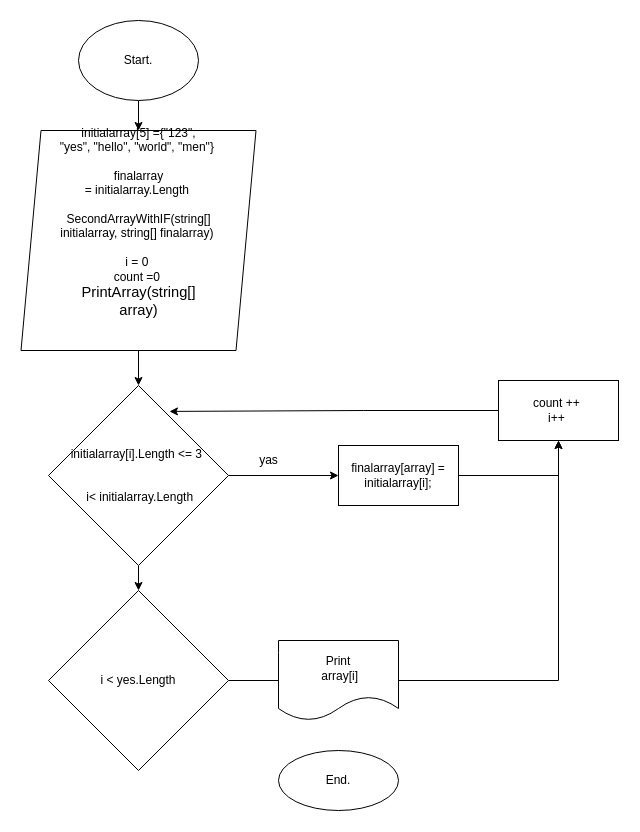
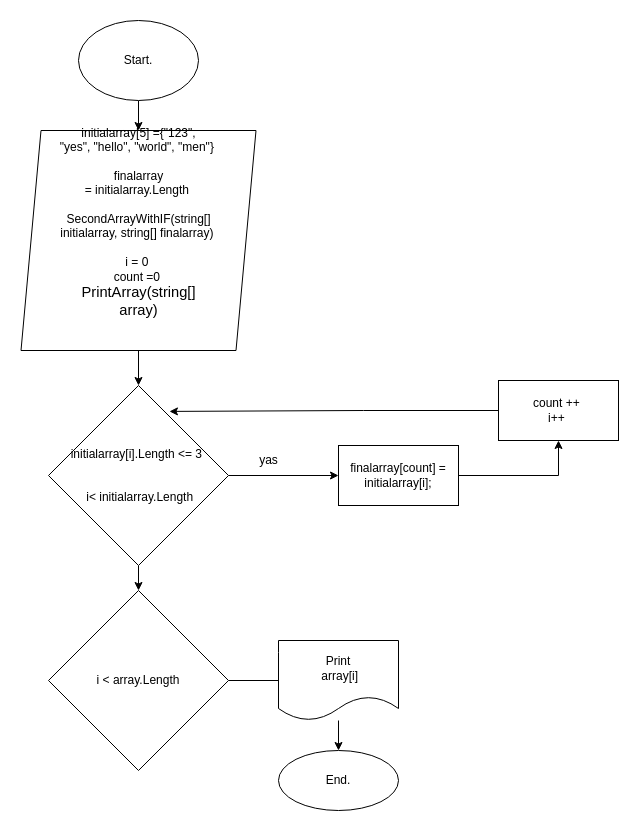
- <mxCell id="10" value="finalarray[array] = initialarray[i];" style="whiteSpace=wrap;html=1;" vertex="1" parent="1"><mxGeometry x="338" y="445" width="120" height="60" as="geometry" /></mxCell>
+ <mxCell id="10" value="finalarray[count] = initialarray[i];" style="whiteSpace=wrap;html=1;" vertex="1" parent="1"><mxGeometry x="338" y="445" width="120" height="60" as="geometry" /></mxCell>
- <mxCell id="16" value="" style="edgeStyle=orthogonalEdgeStyle;rounded=0;orthogonalLoop=1;jettySize=auto;html=1;" edge="1" parent="1" source="17" target="12"><mxGeometry relative="1" as="geometry" /></mxCell>
+ <mxCell id="16" value="" style="edgeStyle=orthogonalEdgeStyle;rounded=0;orthogonalLoop=1;jettySize=auto;html=1;" edge="1" parent="1" source="17" target="18"><mxGeometry relative="1" as="geometry" /></mxCell>
- <mxCell id="14" value="i &amp;lt; yes.Length" style="rhombus;whiteSpace=wrap;html=1;verticalAlign=middle;" vertex="1" parent="1"><mxGeometry x="48" y="590" width="180" height="180" as="geometry" /></mxCell>
+ <mxCell id="14" value="i &amp;lt; array.Length" style="rhombus;whiteSpace=wrap;html=1;verticalAlign=middle;" vertex="1" parent="1"><mxGeometry x="48" y="590" width="180" height="180" as="geometry" /></mxCell>
